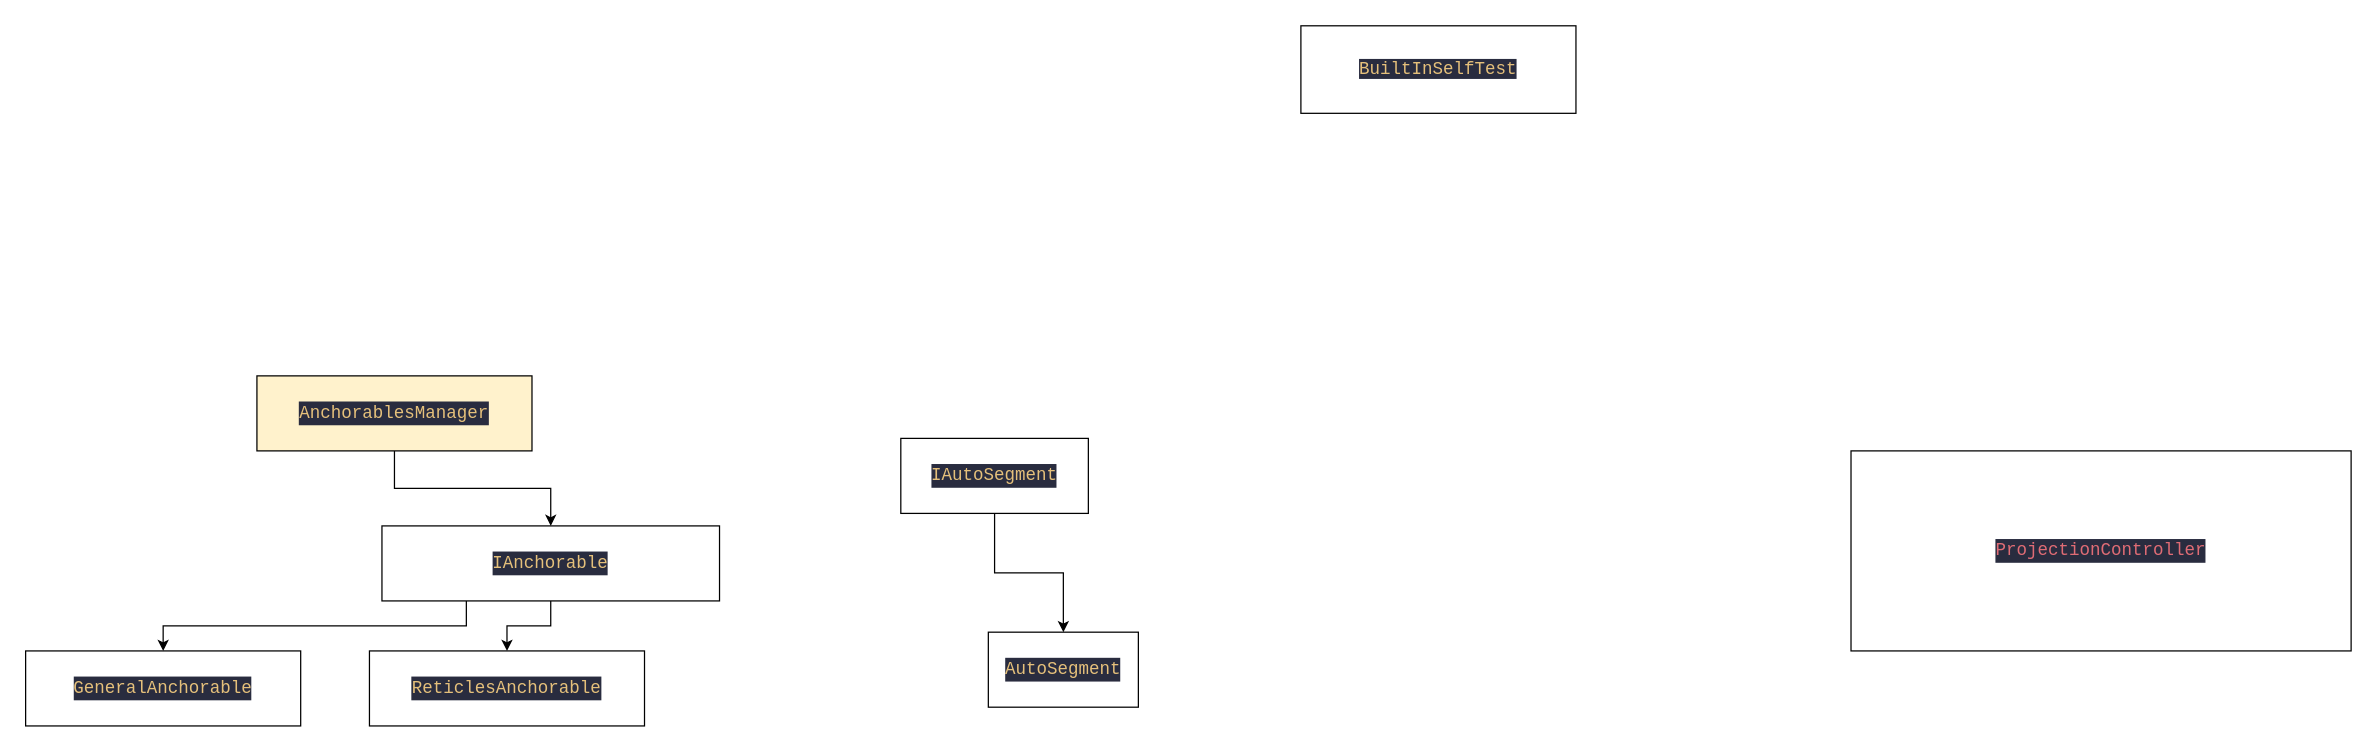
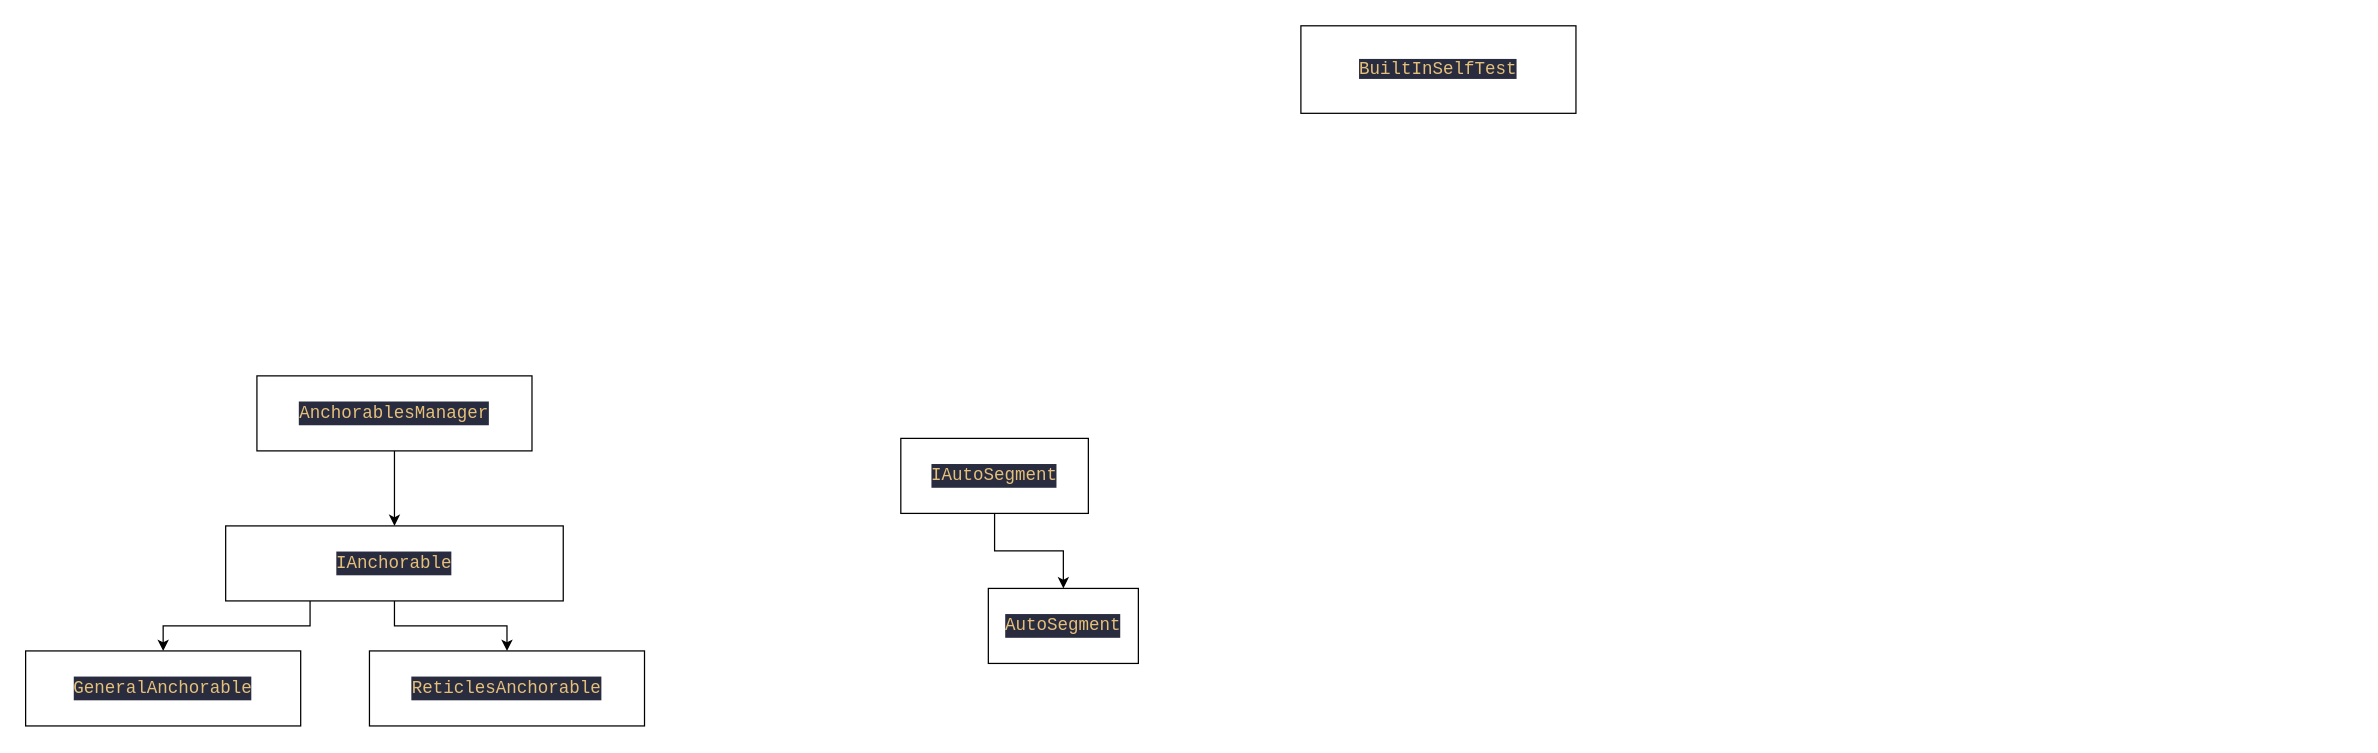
- <mxCell id="3" value="&lt;div style=&quot;color: rgb(212, 212, 212); background-color: rgb(41, 44, 63); font-family: Consolas, &amp;quot;Courier New&amp;quot;, monospace; font-size: 14px; line-height: 19px; white-space: pre;&quot;&gt;&lt;span style=&quot;color: #e5c07b;&quot;&gt;AnchorablesManager&lt;/span&gt;&lt;/div&gt;" style="whiteSpace=wrap;html=1;fillColor=#fff2cc;" vertex="1" parent="1"><mxGeometry x="205" y="300" width="220" height="60" as="geometry" /></mxCell>
+ <mxCell id="3" value="&lt;div style=&quot;color: rgb(212, 212, 212); background-color: rgb(41, 44, 63); font-family: Consolas, &amp;quot;Courier New&amp;quot;, monospace; font-size: 14px; line-height: 19px; white-space: pre;&quot;&gt;&lt;span style=&quot;color: #e5c07b;&quot;&gt;AnchorablesManager&lt;/span&gt;&lt;/div&gt;" style="whiteSpace=wrap;html=1;" vertex="1" parent="1"><mxGeometry x="205" y="300" width="220" height="60" as="geometry" /></mxCell>
- <mxCell id="14" value="&lt;div style=&quot;color: rgb(212, 212, 212); background-color: rgb(41, 44, 63); font-family: Consolas, &amp;quot;Courier New&amp;quot;, monospace; font-size: 14px; line-height: 19px; white-space: pre;&quot;&gt;&lt;span style=&quot;color: #e06c75;&quot;&gt;ProjectionController&lt;/span&gt;&lt;/div&gt;" style="whiteSpace=wrap;html=1;" vertex="1" parent="1"><mxGeometry x="1480" y="360" width="400" height="160" as="geometry" /></mxCell>
- <mxCell id="7" value="&lt;div style=&quot;color: #d4d4d4;background-color: #292c3f;font-family: Consolas, 'Courier New', monospace;font-weight: normal;font-size: 14px;line-height: 19px;white-space: pre;&quot;&gt;&lt;span style=&quot;color: #e5c07b;&quot;&gt;IAnchorable&lt;/span&gt;&lt;/div&gt;" style="whiteSpace=wrap;html=1;fontStyle=1" vertex="1" parent="1"><mxGeometry x="305" y="420" width="270" height="60" as="geometry" /></mxCell>
+ <mxCell id="7" value="&lt;div style=&quot;color: #d4d4d4;background-color: #292c3f;font-family: Consolas, 'Courier New', monospace;font-weight: normal;font-size: 14px;line-height: 19px;white-space: pre;&quot;&gt;&lt;span style=&quot;color: #e5c07b;&quot;&gt;IAnchorable&lt;/span&gt;&lt;/div&gt;" style="whiteSpace=wrap;html=1;fontStyle=1" vertex="1" parent="1"><mxGeometry x="180" y="420" width="270" height="60" as="geometry" /></mxCell>
- <mxCell id="11" value="&lt;div style=&quot;color: rgb(212, 212, 212); background-color: rgb(41, 44, 63); font-family: Consolas, &amp;quot;Courier New&amp;quot;, monospace; font-size: 14px; line-height: 19px; white-space: pre;&quot;&gt;&lt;span style=&quot;color: #e5c07b;&quot;&gt;AutoSegment&lt;/span&gt;&lt;/div&gt;" style="whiteSpace=wrap;html=1;" vertex="1" parent="1"><mxGeometry x="790" y="505" width="120" height="60" as="geometry" /></mxCell>
+ <mxCell id="11" value="&lt;div style=&quot;color: rgb(212, 212, 212); background-color: rgb(41, 44, 63); font-family: Consolas, &amp;quot;Courier New&amp;quot;, monospace; font-size: 14px; line-height: 19px; white-space: pre;&quot;&gt;&lt;span style=&quot;color: #e5c07b;&quot;&gt;AutoSegment&lt;/span&gt;&lt;/div&gt;" style="whiteSpace=wrap;html=1;" vertex="1" parent="1"><mxGeometry x="790" y="470" width="120" height="60" as="geometry" /></mxCell>
